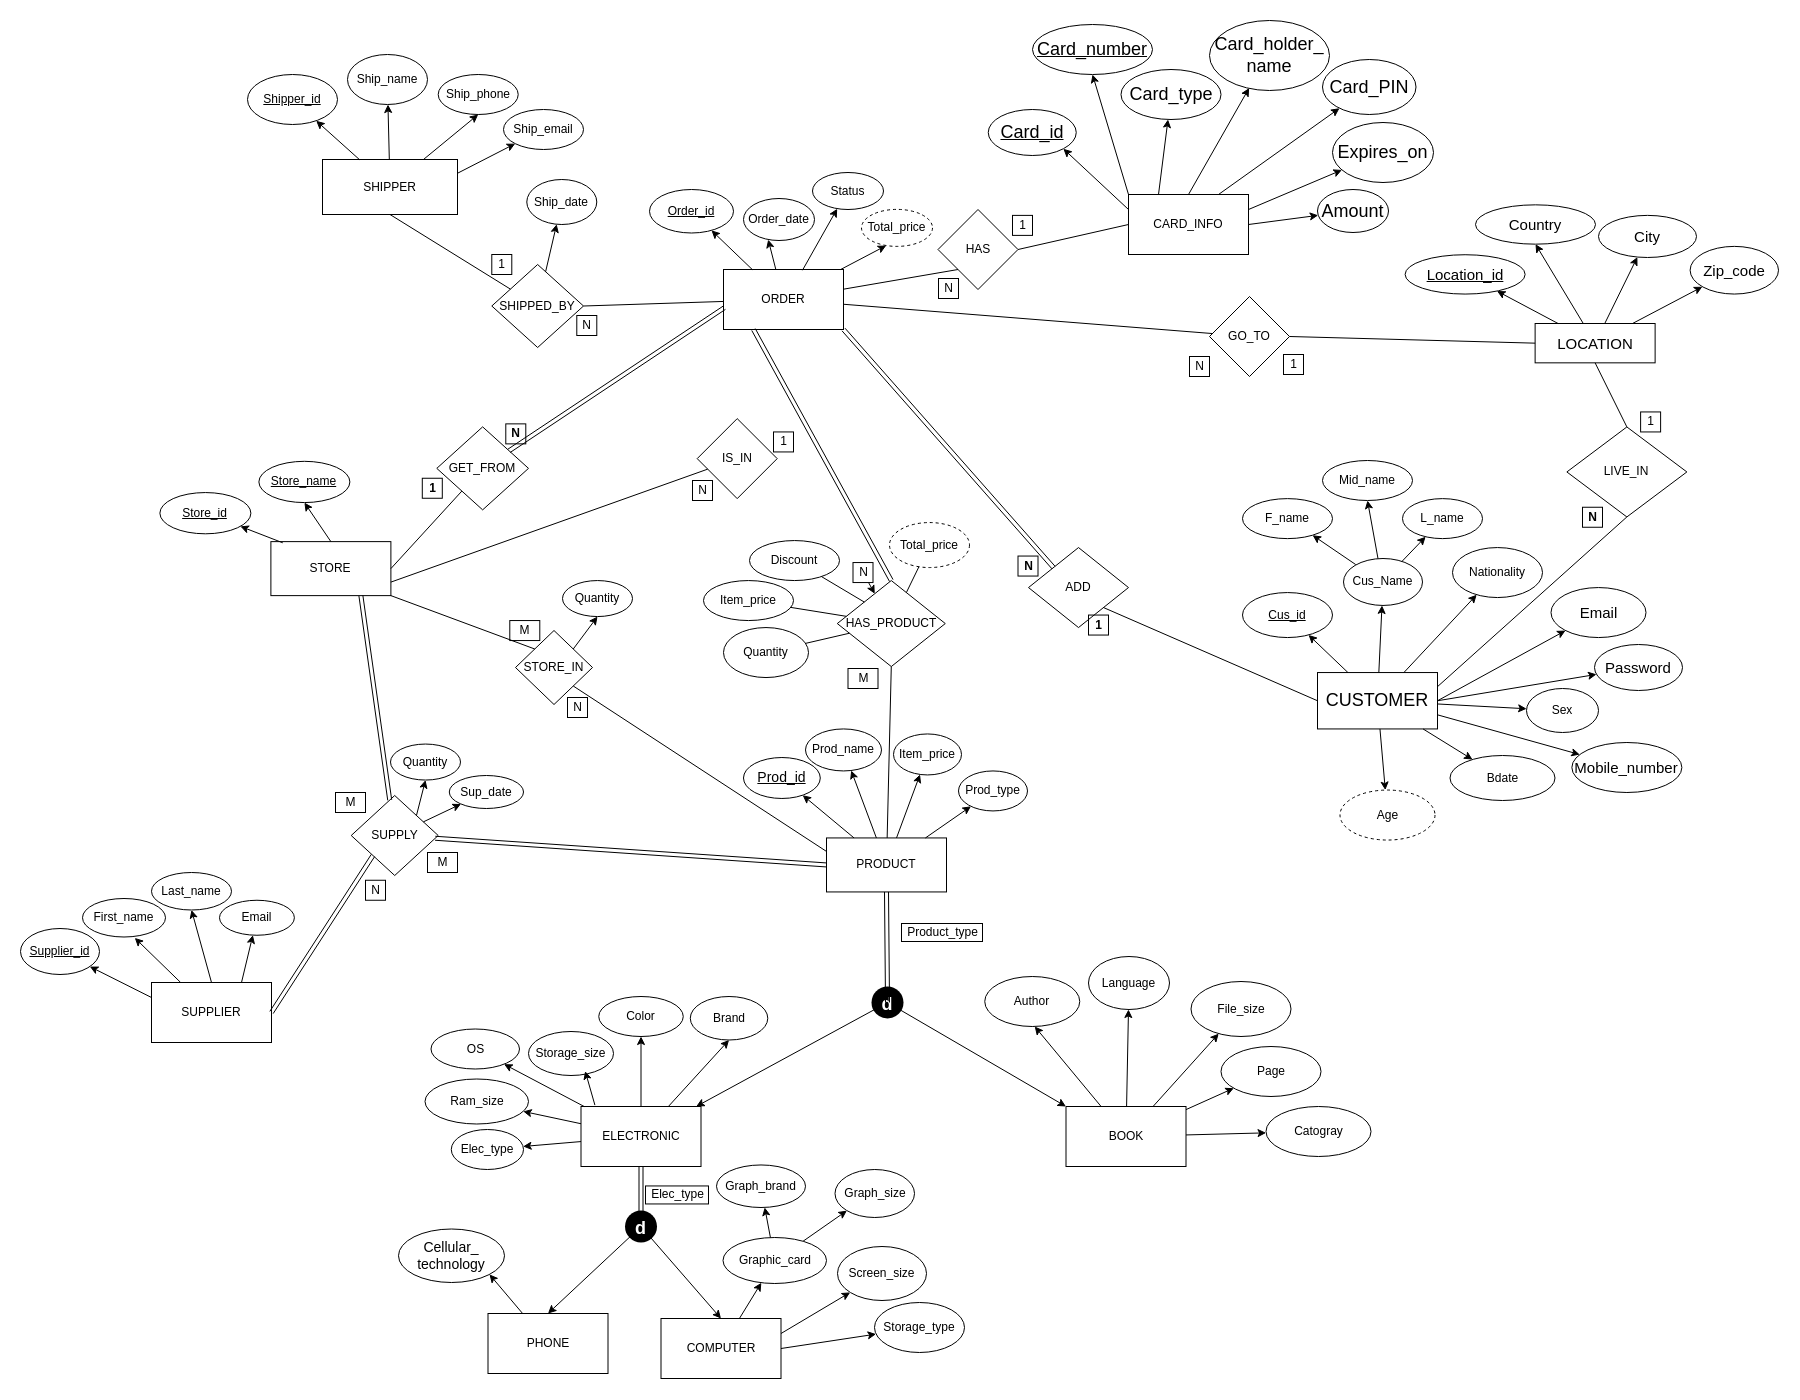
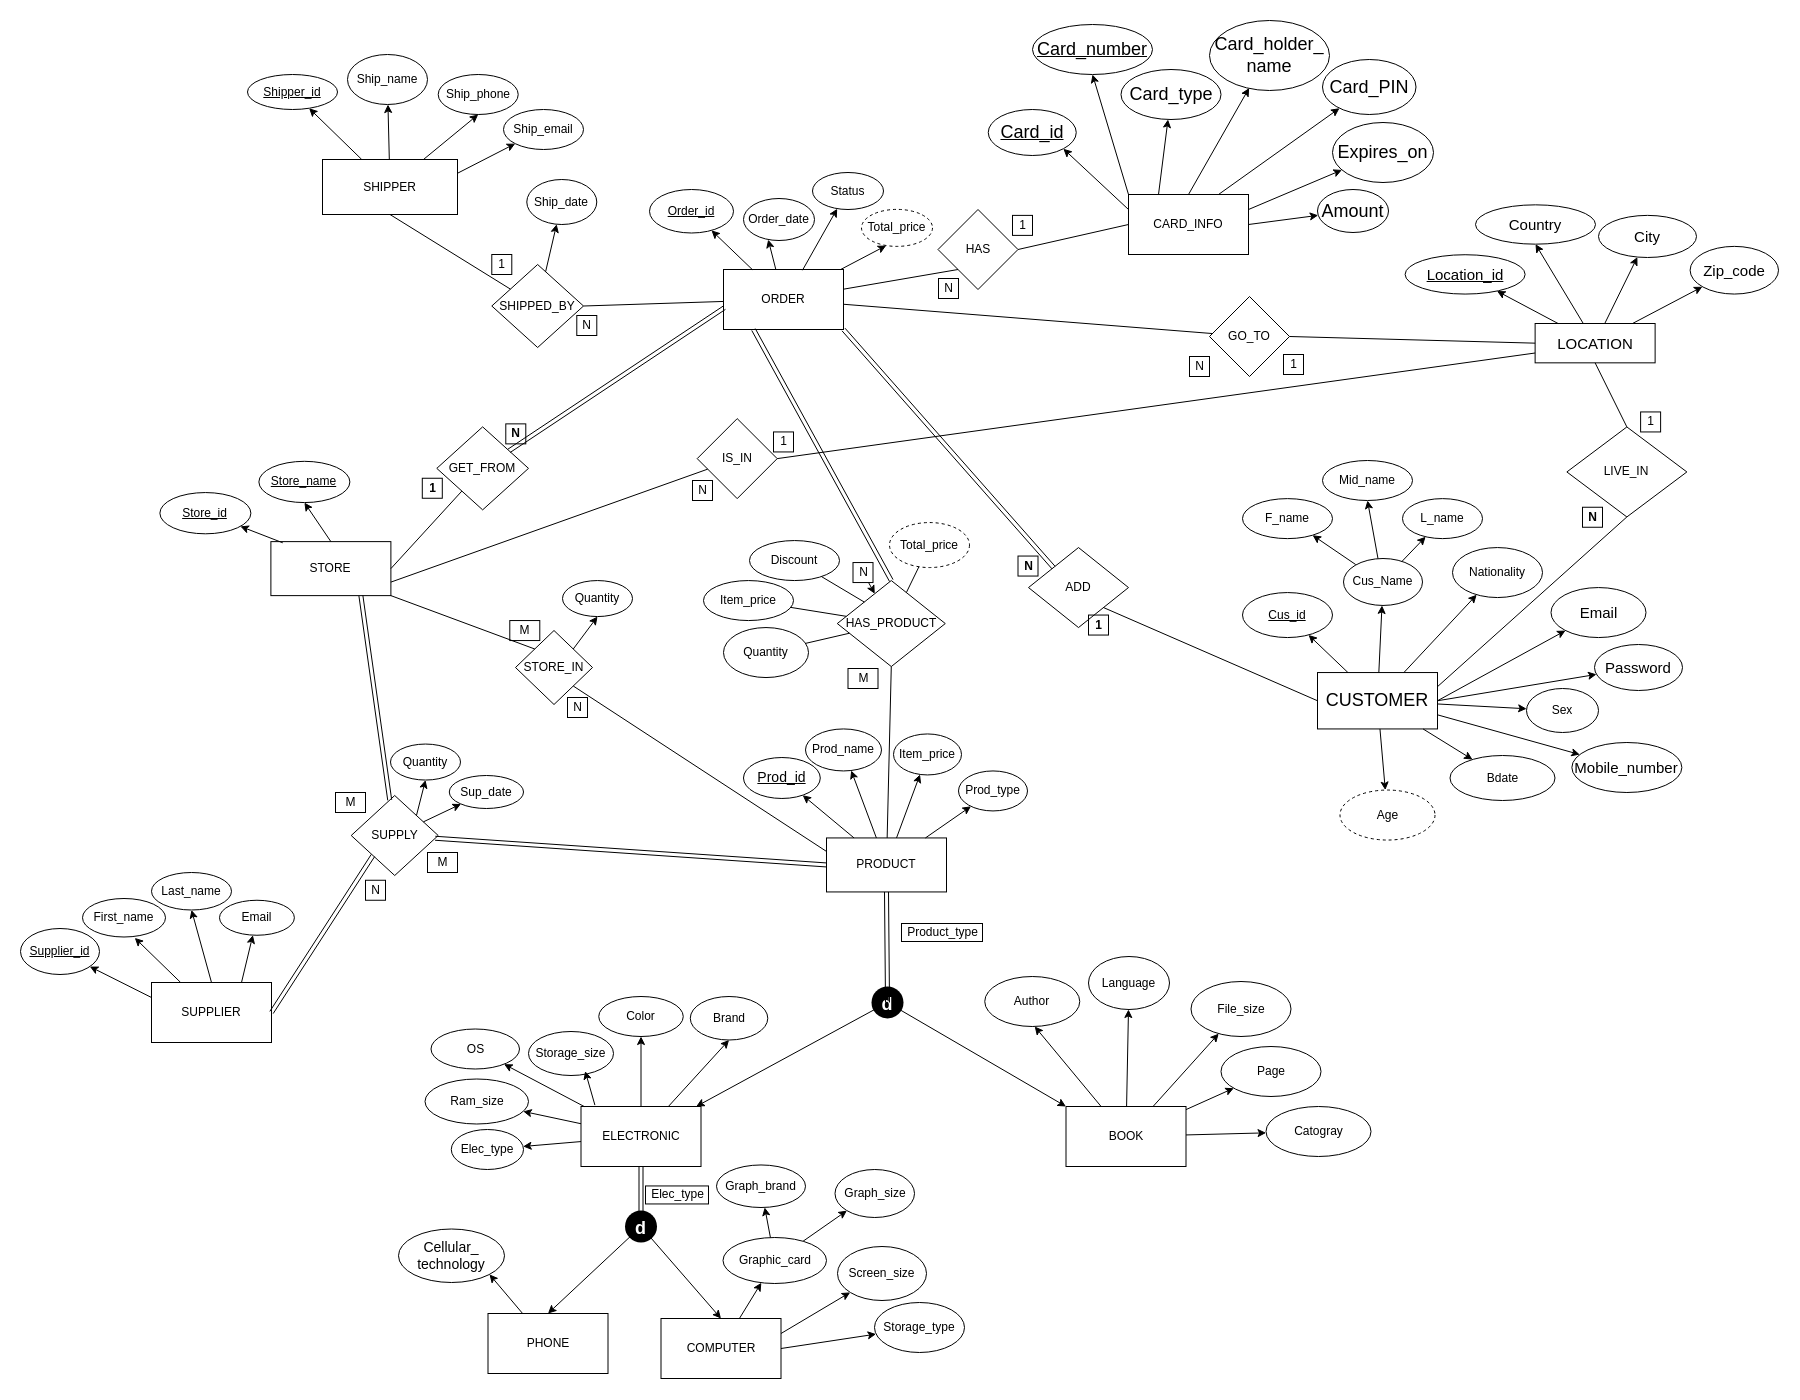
- <mxCell id="160" value="&lt;u&gt;Shipper_id&lt;/u&gt;" style="ellipse;whiteSpace=wrap;html=1;fontColor=#000000;labelBackgroundColor=none;labelBorderColor=none;fillColor=none;strokeColor=#000000;" parent="1" vertex="1"><mxGeometry x="247" y="74" width="90" height="50" as="geometry" /></mxCell>
+ <mxCell id="160" value="&lt;u&gt;Shipper_id&lt;/u&gt;" style="ellipse;whiteSpace=wrap;html=1;fontColor=#000000;labelBackgroundColor=none;labelBorderColor=none;fillColor=none;strokeColor=#000000;" parent="1" vertex="1"><mxGeometry x="247" y="74" width="90" height="35" as="geometry" /></mxCell>
+ <mxCell id="192" style="edgeStyle=none;jumpSize=9;html=1;entryX=0;entryY=0.75;entryDx=0;entryDy=0;endArrow=none;endFill=0;strokeColor=#000000;exitX=1;exitY=0.5;exitDx=0;exitDy=0;fontColor=#000000;labelBackgroundColor=none;labelBorderColor=none;" parent="1" source="193" target="128" edge="1"><mxGeometry relative="1" as="geometry"><mxPoint x="885.023" y="454.017" as="sourcePoint" /><mxPoint x="1022.31" y="464.779" as="targetPoint" /></mxGeometry></mxCell>
